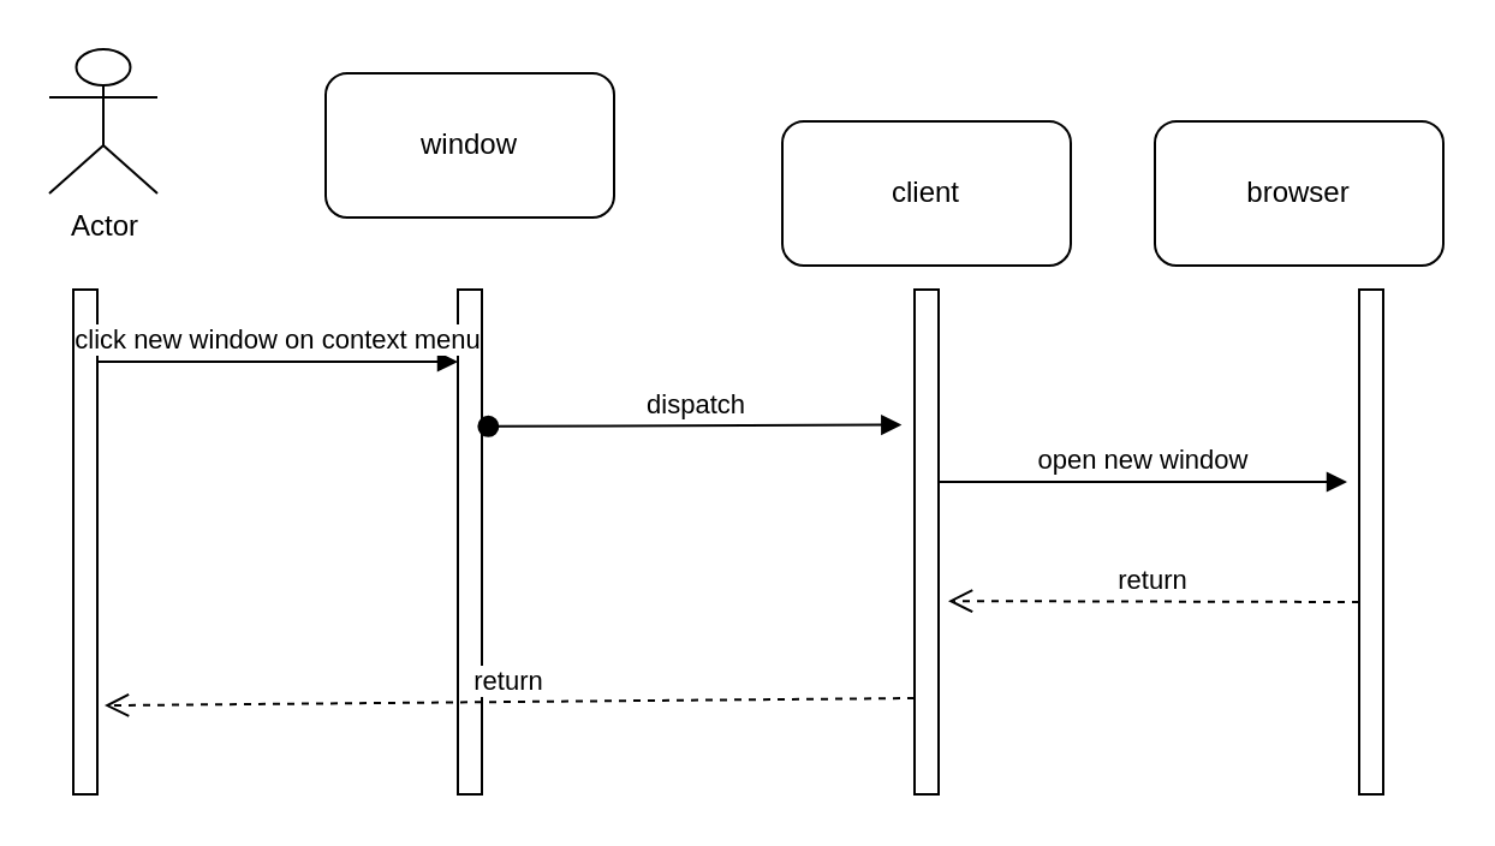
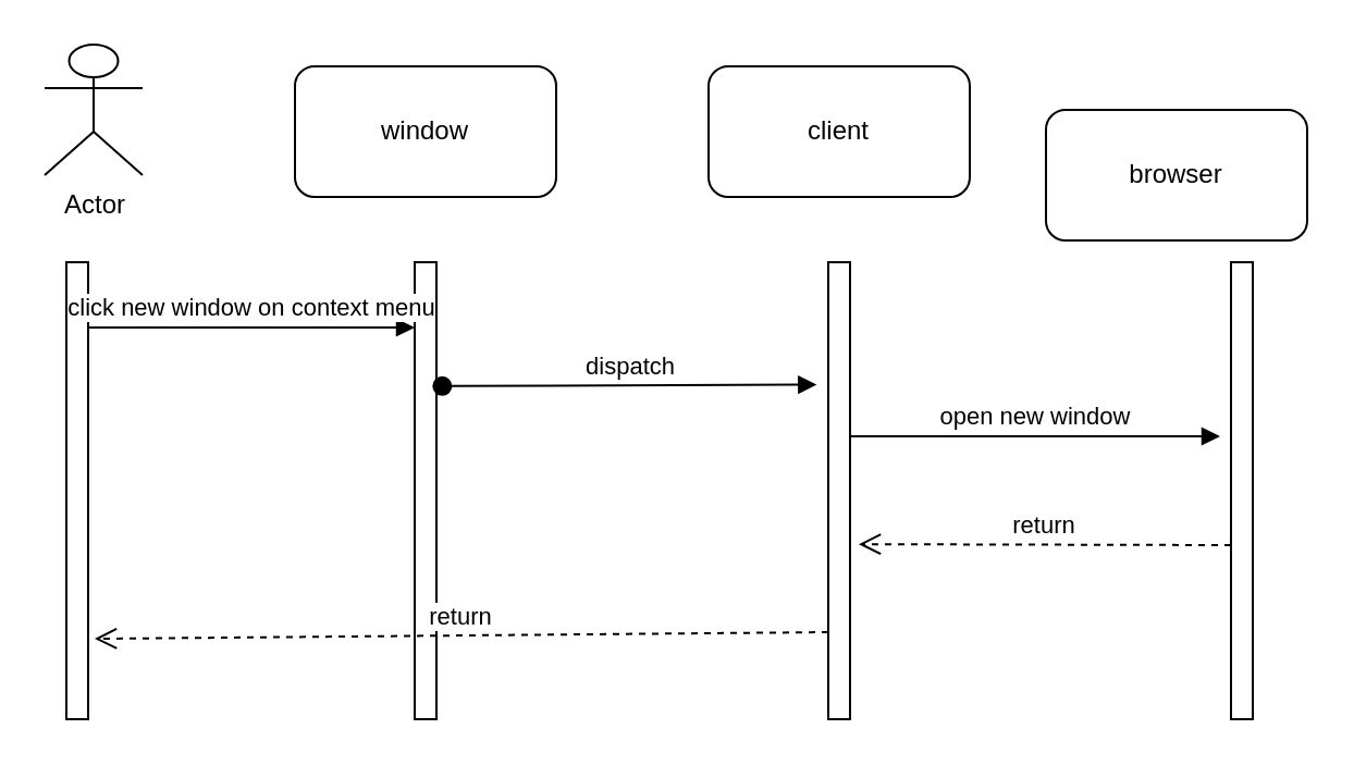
- <mxCell id="7" value="client" style="rounded=1;whiteSpace=wrap;html=1;" vertex="1" parent="1"><mxGeometry x="325" y="50" width="120" height="60" as="geometry" /></mxCell>
+ <mxCell id="7" value="client" style="rounded=1;whiteSpace=wrap;html=1;" vertex="1" parent="1"><mxGeometry x="325" y="30" width="120" height="60" as="geometry" /></mxCell>
